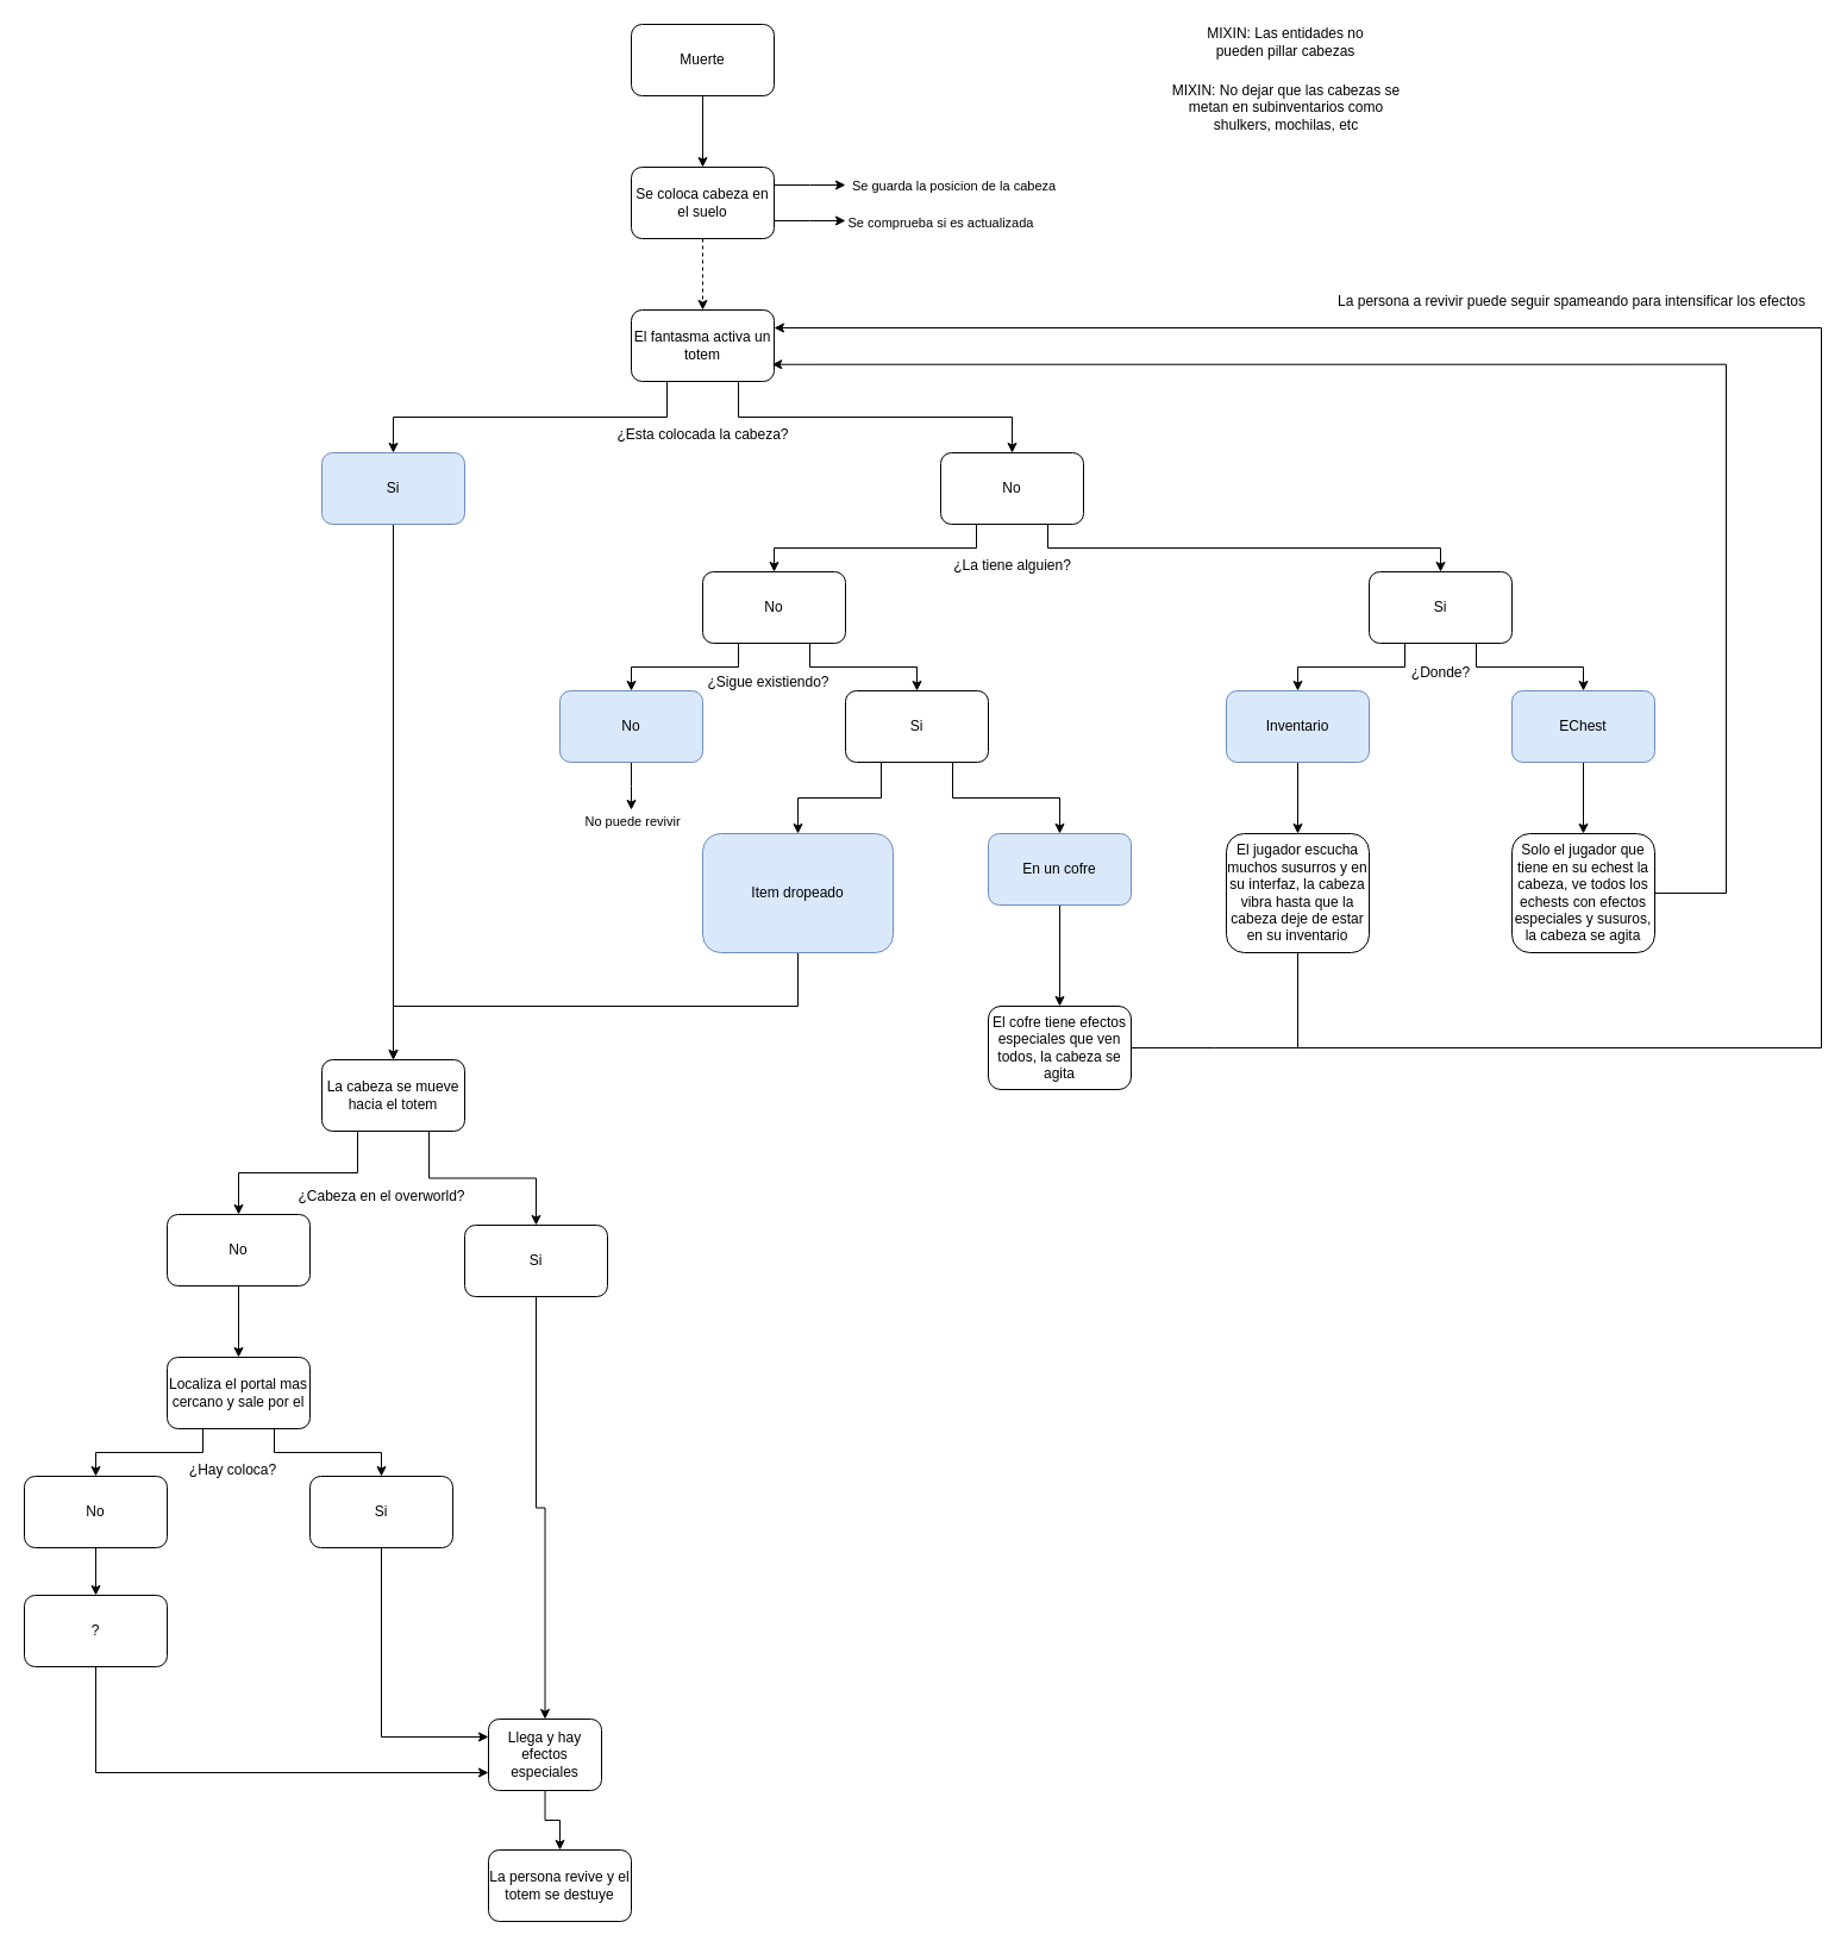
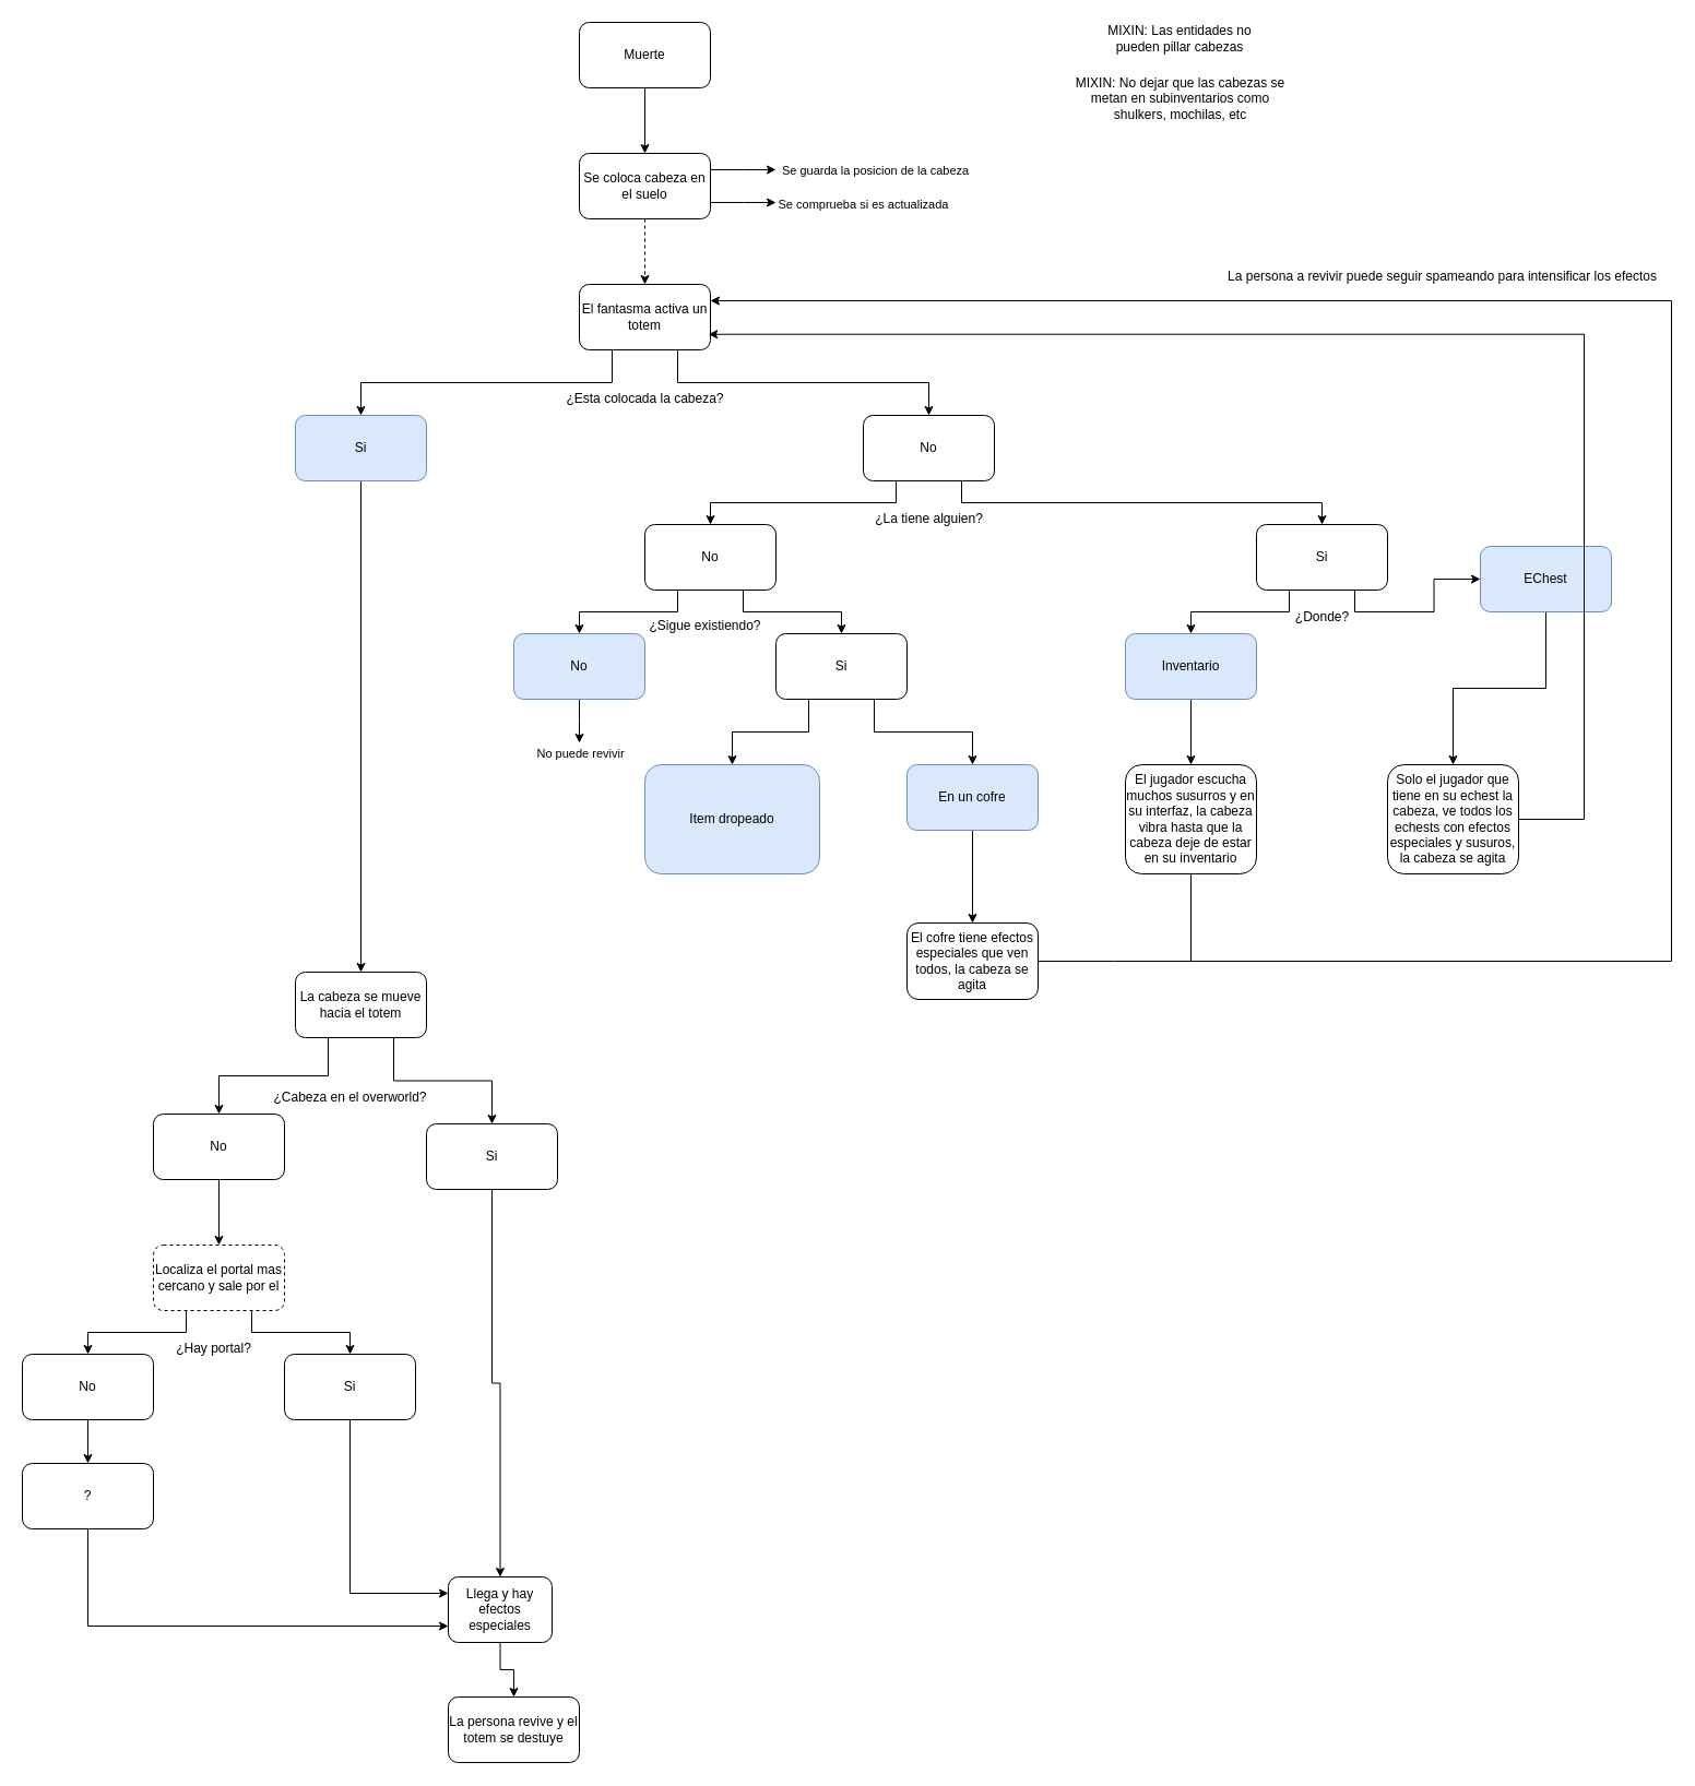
- <mxCell id="32" value="EChest" style="rounded=1;whiteSpace=wrap;html=1;fillColor=#dae8fc;strokeColor=#6c8ebf;" vertex="1" parent="1"><mxGeometry x="1270" y="580" width="120" height="60" as="geometry" /></mxCell>
+ <mxCell id="32" value="EChest" style="rounded=1;whiteSpace=wrap;html=1;fillColor=#dae8fc;strokeColor=#6c8ebf;" vertex="1" parent="1"><mxGeometry x="1355" y="500" width="120" height="60" as="geometry" /></mxCell>
- <mxCell id="41" style="edgeStyle=orthogonalEdgeStyle;rounded=0;orthogonalLoop=1;jettySize=auto;html=1;exitX=0.5;exitY=1;exitDx=0;exitDy=0;entryX=0.5;entryY=0;entryDx=0;entryDy=0;" edge="1" parent="1" source="42" target="21"><mxGeometry relative="1" as="geometry" /></mxCell>
- <mxCell id="64" value="Localiza el portal mas cercano y sale por el" style="rounded=1;whiteSpace=wrap;html=1;" vertex="1" parent="1"><mxGeometry x="140" y="1140" width="120" height="60" as="geometry" /></mxCell>
+ <mxCell id="64" value="Localiza el portal mas cercano y sale por el" style="rounded=1;whiteSpace=wrap;html=1;dashed=1;" vertex="1" parent="1"><mxGeometry x="140" y="1140" width="120" height="60" as="geometry" /></mxCell>
- <mxCell id="69" value="¿Hay coloca?" style="text;html=1;align=center;verticalAlign=middle;resizable=0;points=[];autosize=1;strokeColor=none;fillColor=none;" vertex="1" parent="1"><mxGeometry x="150" y="1220" width="90" height="30" as="geometry" /></mxCell>
+ <mxCell id="69" value="¿Hay portal?" style="text;html=1;align=center;verticalAlign=middle;resizable=0;points=[];autosize=1;strokeColor=none;fillColor=none;" vertex="1" parent="1"><mxGeometry x="150" y="1220" width="90" height="30" as="geometry" /></mxCell>
